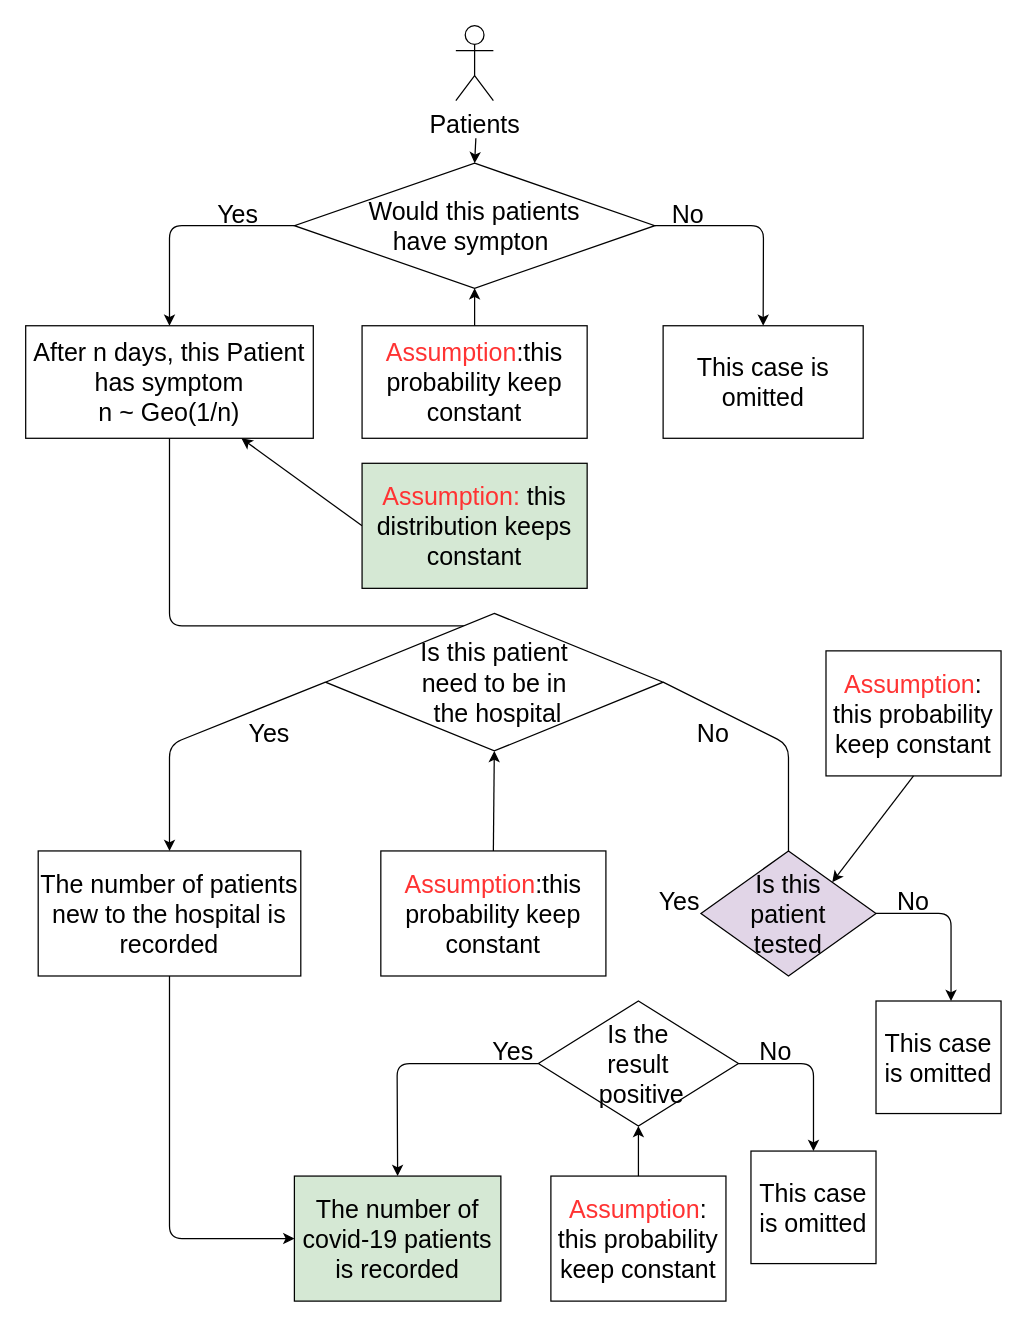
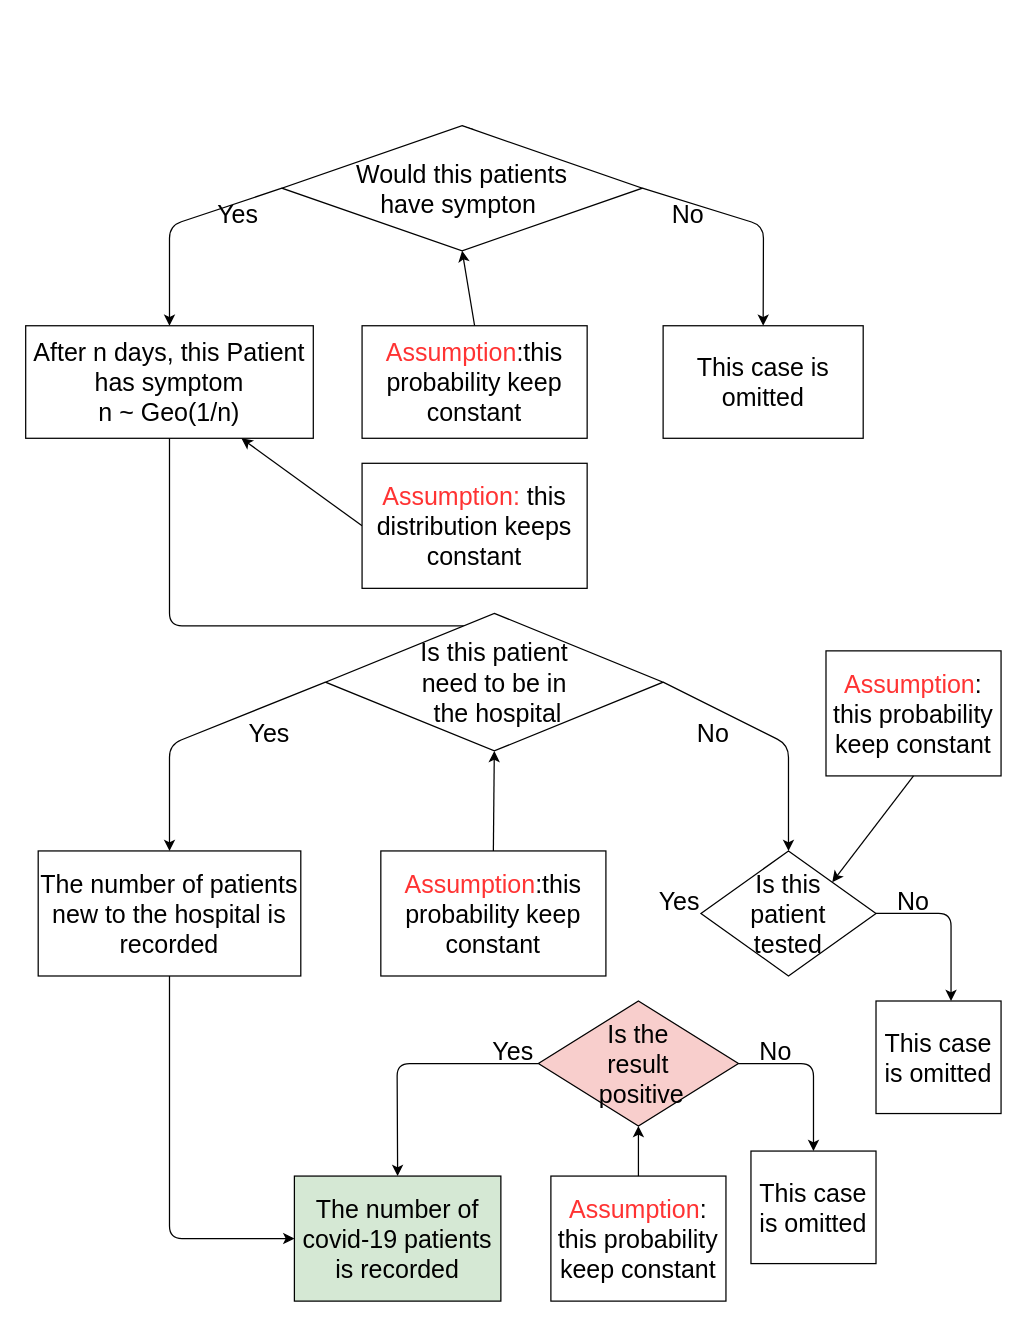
- <mxCell id="2" value="&lt;font style=&quot;font-size: 20px&quot;&gt;Patients&lt;/font&gt;" style="shape=umlActor;verticalLabelPosition=bottom;verticalAlign=top;html=1;outlineConnect=0;" vertex="1" parent="1"><mxGeometry x="364" y="20" width="30" height="60" as="geometry" /></mxCell>
- <mxCell id="5" value="&lt;font style=&quot;font-size: 20px&quot;&gt;Would this patients &lt;br&gt;have sympton&amp;nbsp;&lt;/font&gt;" style="rhombus;whiteSpace=wrap;html=1;" vertex="1" parent="1"><mxGeometry x="234.88" y="130" width="288.25" height="100" as="geometry" /></mxCell>
+ <mxCell id="5" value="&lt;font style=&quot;font-size: 20px&quot;&gt;Would this patients &lt;br&gt;have sympton&amp;nbsp;&lt;/font&gt;" style="rhombus;whiteSpace=wrap;html=1;" vertex="1" parent="1"><mxGeometry x="224.88" y="100" width="288.25" height="100" as="geometry" /></mxCell>
- <mxCell id="14" value="&lt;font style=&quot;font-size: 20px&quot;&gt;&lt;font color=&quot;#ff3333&quot;&gt;Assumption:&lt;/font&gt; this distribution keeps constant&lt;/font&gt;" style="rounded=0;whiteSpace=wrap;html=1;fillColor=#d5e8d4;" vertex="1" parent="1"><mxGeometry x="289" y="370" width="180" height="100" as="geometry" /></mxCell>
+ <mxCell id="14" value="&lt;font style=&quot;font-size: 20px&quot;&gt;&lt;font color=&quot;#ff3333&quot;&gt;Assumption:&lt;/font&gt; this distribution keeps constant&lt;/font&gt;" style="rounded=0;whiteSpace=wrap;html=1;" vertex="1" parent="1"><mxGeometry x="289" y="370" width="180" height="100" as="geometry" /></mxCell>
- <mxCell id="18" value="" style="endArrow=none;html=1;exitX=1;exitY=0.5;exitDx=0;exitDy=0;entryX=0.5;entryY=0;entryDx=0;entryDy=0;" edge="1" parent="1" source="16" target="24"><mxGeometry width="50" height="50" relative="1" as="geometry"><mxPoint x="310" y="760" as="sourcePoint" /><mxPoint x="630" y="660" as="targetPoint" /><Array as="points"><mxPoint x="630" y="595" /></Array></mxGeometry></mxCell>
+ <mxCell id="18" value="" style="endArrow=classic;html=1;exitX=1;exitY=0.5;exitDx=0;exitDy=0;entryX=0.5;entryY=0;entryDx=0;entryDy=0;" edge="1" parent="1" source="16" target="24"><mxGeometry width="50" height="50" relative="1" as="geometry"><mxPoint x="310" y="760" as="sourcePoint" /><mxPoint x="630" y="660" as="targetPoint" /><Array as="points"><mxPoint x="630" y="595" /></Array></mxGeometry></mxCell>
- <mxCell id="24" value="&lt;font style=&quot;font-size: 20px&quot;&gt;Is this &lt;br&gt;patient &lt;br&gt;tested&lt;/font&gt;" style="rhombus;whiteSpace=wrap;html=1;fillColor=#e1d5e7;" vertex="1" parent="1"><mxGeometry x="560" y="680" width="140" height="100" as="geometry" /></mxCell>
+ <mxCell id="24" value="&lt;font style=&quot;font-size: 20px&quot;&gt;Is this &lt;br&gt;patient &lt;br&gt;tested&lt;/font&gt;" style="rhombus;whiteSpace=wrap;html=1;" vertex="1" parent="1"><mxGeometry x="560" y="680" width="140" height="100" as="geometry" /></mxCell>
- <mxCell id="29" value="&lt;font style=&quot;font-size: 20px&quot;&gt;Is the &lt;br&gt;result&lt;br&gt;&amp;nbsp;positive&lt;/font&gt;" style="rhombus;whiteSpace=wrap;html=1;" vertex="1" parent="1"><mxGeometry x="430" y="800" width="160" height="100" as="geometry" /></mxCell>
+ <mxCell id="29" value="&lt;font style=&quot;font-size: 20px&quot;&gt;Is the &lt;br&gt;result&lt;br&gt;&amp;nbsp;positive&lt;/font&gt;" style="rhombus;whiteSpace=wrap;html=1;fillColor=#f8cecc;" vertex="1" parent="1"><mxGeometry x="430" y="800" width="160" height="100" as="geometry" /></mxCell>
